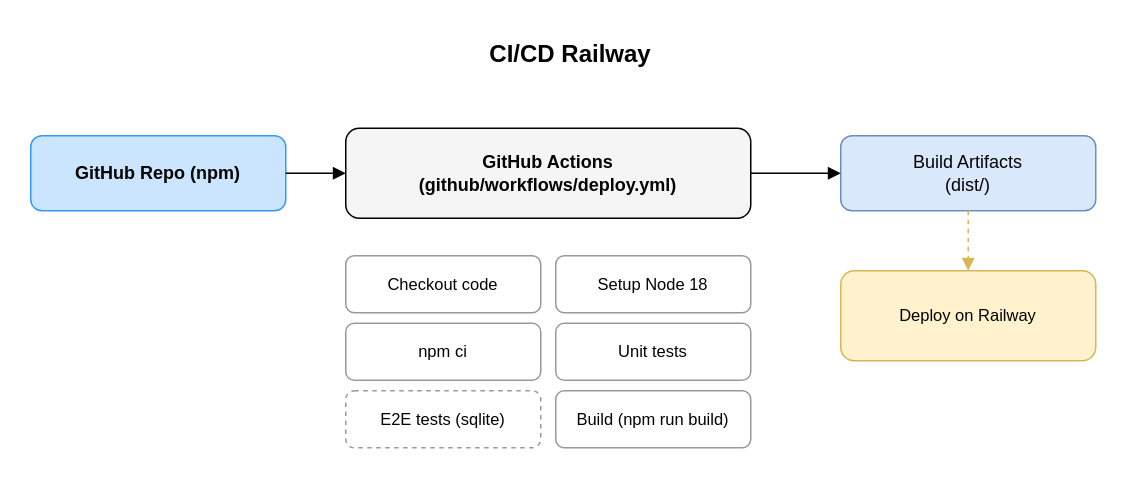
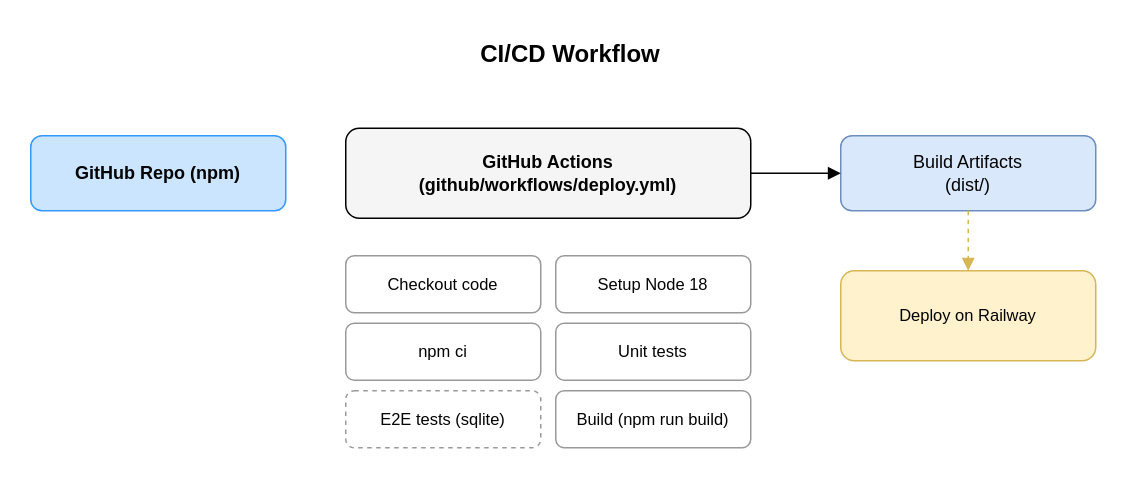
- <mxCell id="2" value="CI/CD Railway" style="text;html=1;strokeColor=none;fillColor=none;align=center;verticalAlign=middle;whiteSpace=wrap;rounded=0;fontSize=16;fontStyle=1;" vertex="1" parent="1"><mxGeometry x="120" y="20" width="520" height="30" as="geometry" /></mxCell>
+ <mxCell id="2" value="CI/CD Workflow" style="text;html=1;strokeColor=none;fillColor=none;align=center;verticalAlign=middle;whiteSpace=wrap;rounded=0;fontSize=16;fontStyle=1;" vertex="1" parent="1"><mxGeometry x="120" y="20" width="520" height="30" as="geometry" /></mxCell>
- <mxCell id="6" style="endArrow=block;html=1;rounded=0;fontColor=#030303;" edge="1" parent="1" source="3" target="4"><mxGeometry relative="1" as="geometry" /></mxCell>
